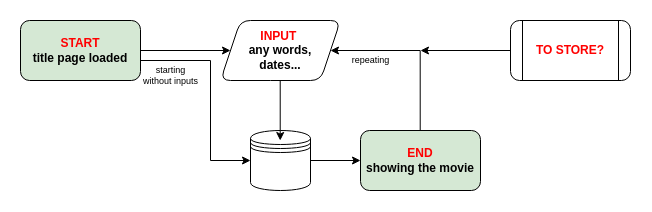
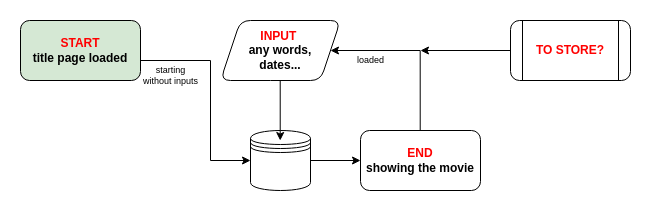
- <mxCell id="2" value="" style="edgeStyle=orthogonalEdgeStyle;rounded=0;orthogonalLoop=1;jettySize=auto;html=1;fontColor=#FF0000;" edge="1" parent="1" source="3" target="4"><mxGeometry relative="1" as="geometry" /></mxCell>
- <mxCell id="12" value="repeating&lt;br&gt;" style="text;html=1;align=center;verticalAlign=middle;resizable=0;points=[];autosize=1;strokeColor=none;fillColor=none;fontSize=9;fontColor=#000000;" vertex="1" parent="1"><mxGeometry x="345" y="50" width="50" height="20" as="geometry" /></mxCell>
+ <mxCell id="12" value="loaded&lt;br&gt;" style="text;html=1;align=center;verticalAlign=middle;resizable=0;points=[];autosize=1;strokeColor=none;fillColor=none;fontSize=9;fontColor=#000000;" vertex="1" parent="1"><mxGeometry x="345" y="50" width="50" height="20" as="geometry" /></mxCell>
- <mxCell id="10" value="&lt;b&gt;END&lt;/b&gt;&lt;br&gt;&lt;font color=&quot;#000000&quot;&gt;&lt;b&gt;showing the movie&lt;/b&gt;&lt;/font&gt;" style="rounded=1;whiteSpace=wrap;html=1;fontColor=#FF0000;fillColor=#d5e8d4;" vertex="1" parent="1"><mxGeometry x="360" y="130" width="120" height="60" as="geometry" /></mxCell>
+ <mxCell id="10" value="&lt;b&gt;END&lt;/b&gt;&lt;br&gt;&lt;font color=&quot;#000000&quot;&gt;&lt;b&gt;showing the movie&lt;/b&gt;&lt;/font&gt;" style="rounded=1;whiteSpace=wrap;html=1;fontColor=#FF0000;" vertex="1" parent="1"><mxGeometry x="360" y="130" width="120" height="60" as="geometry" /></mxCell>
